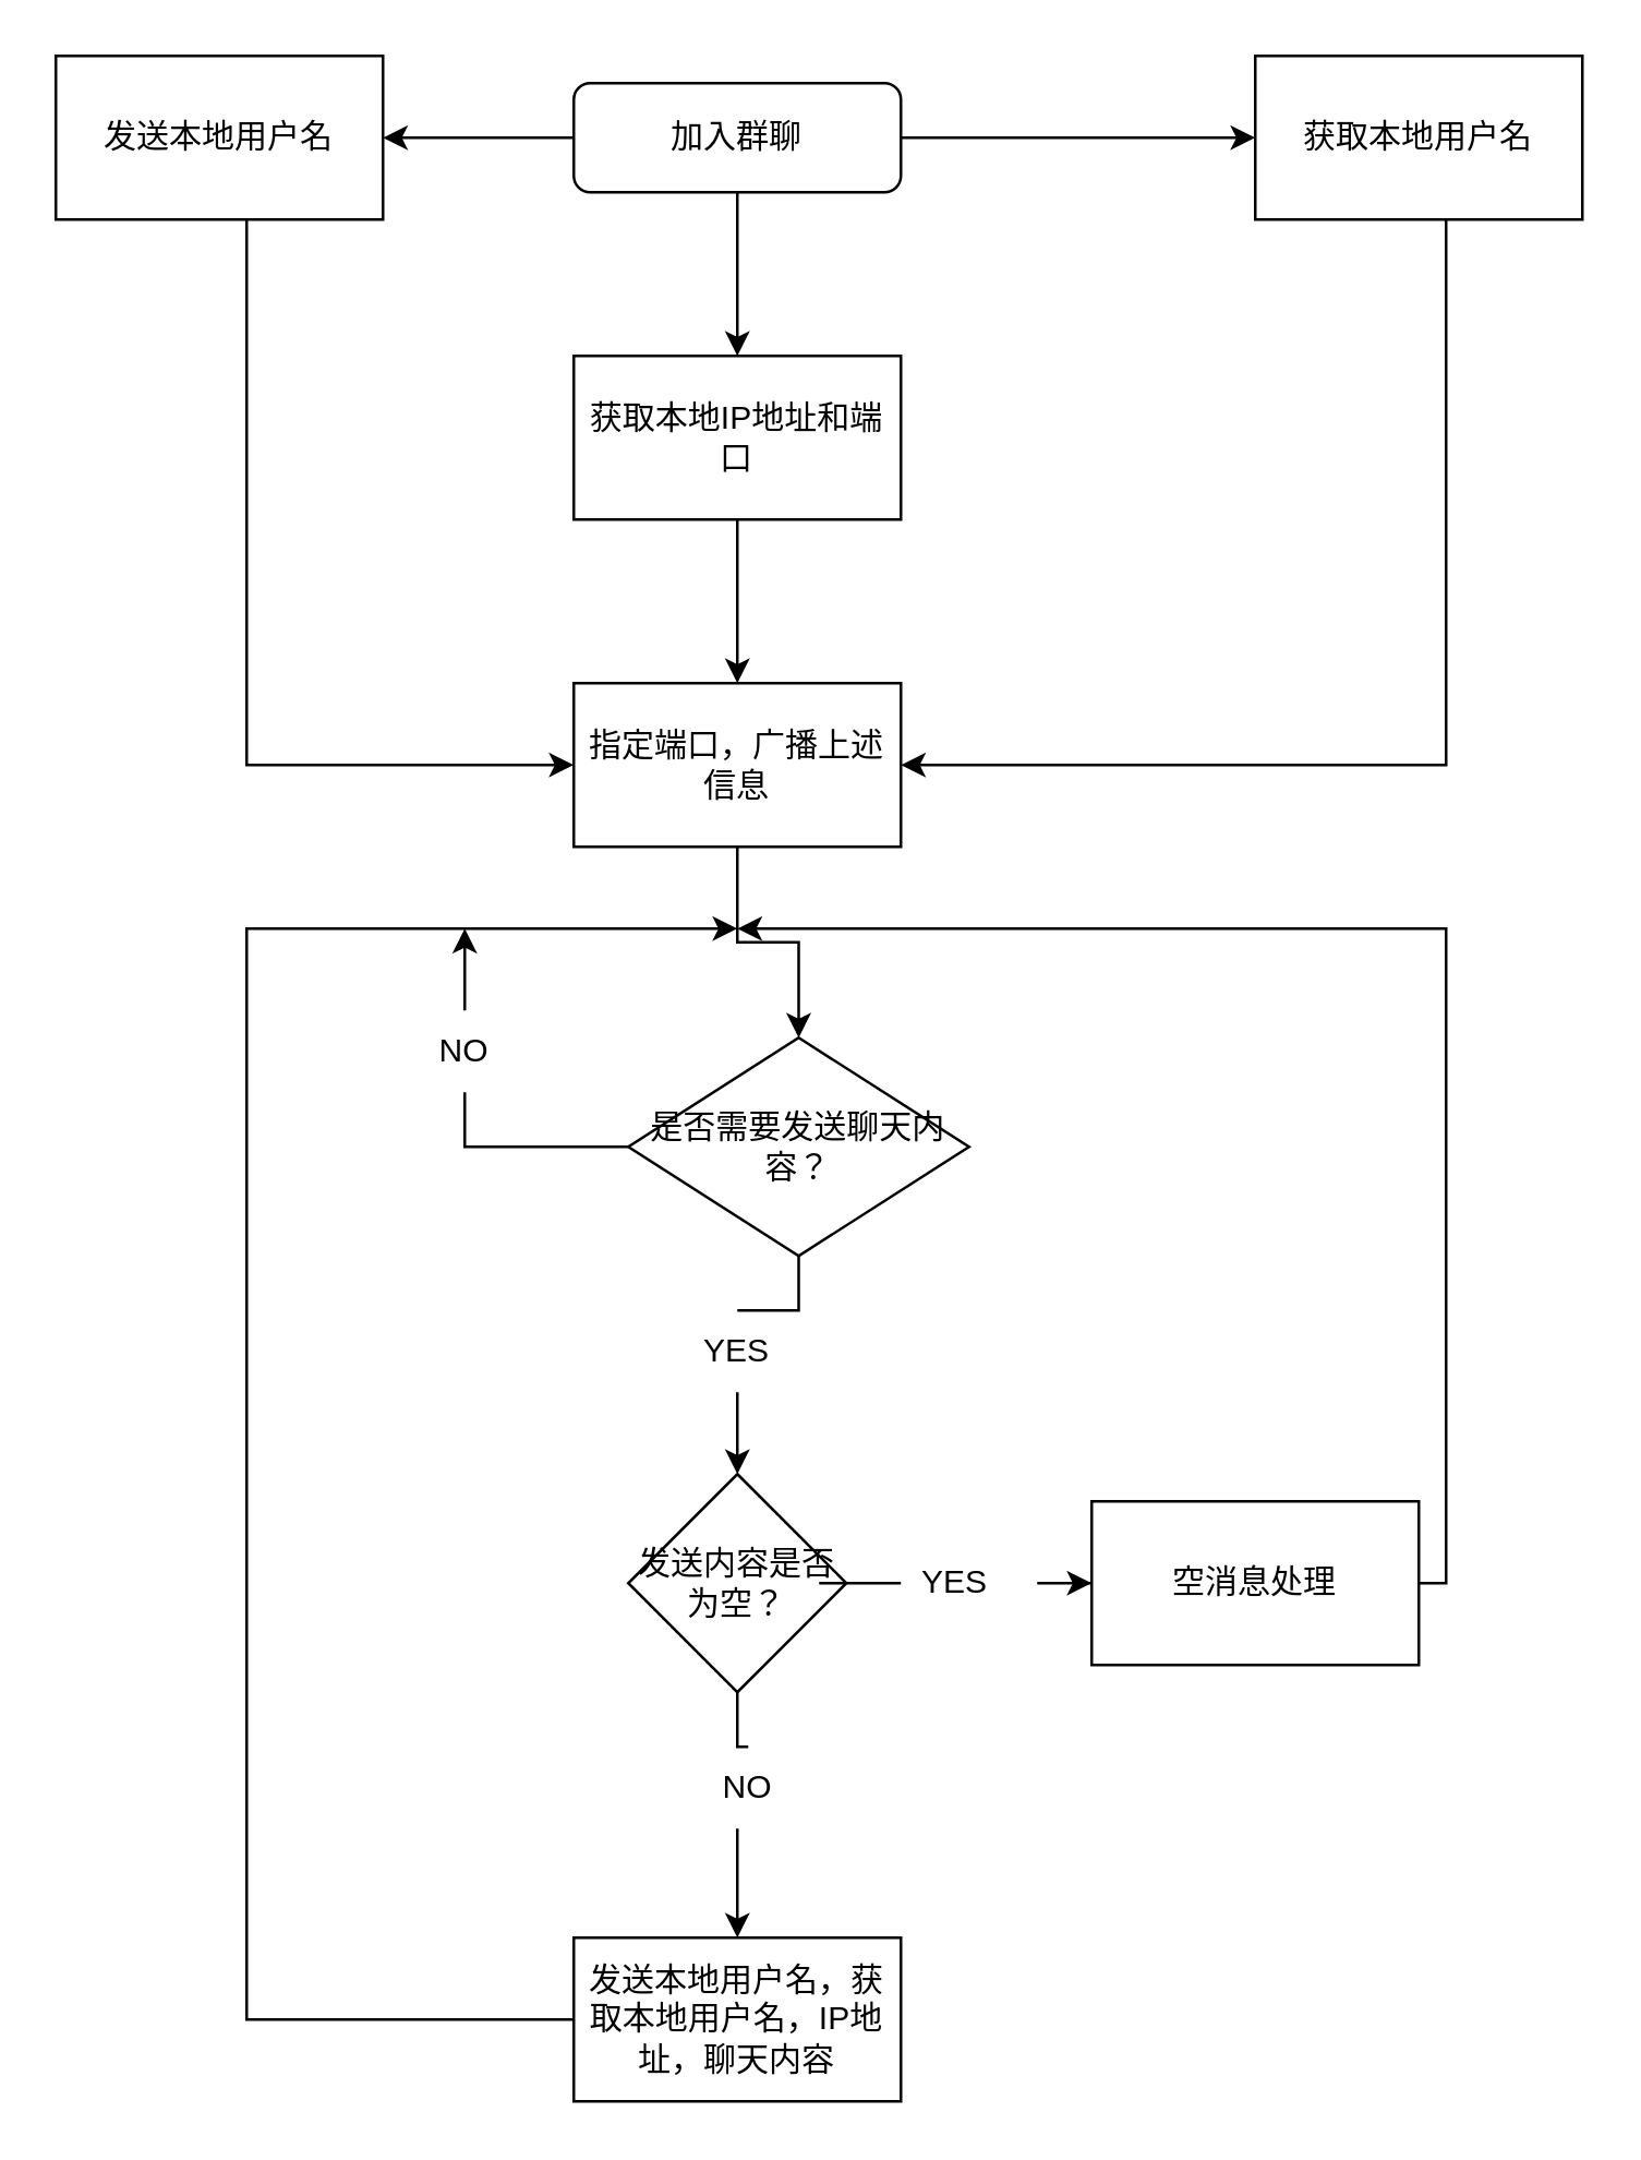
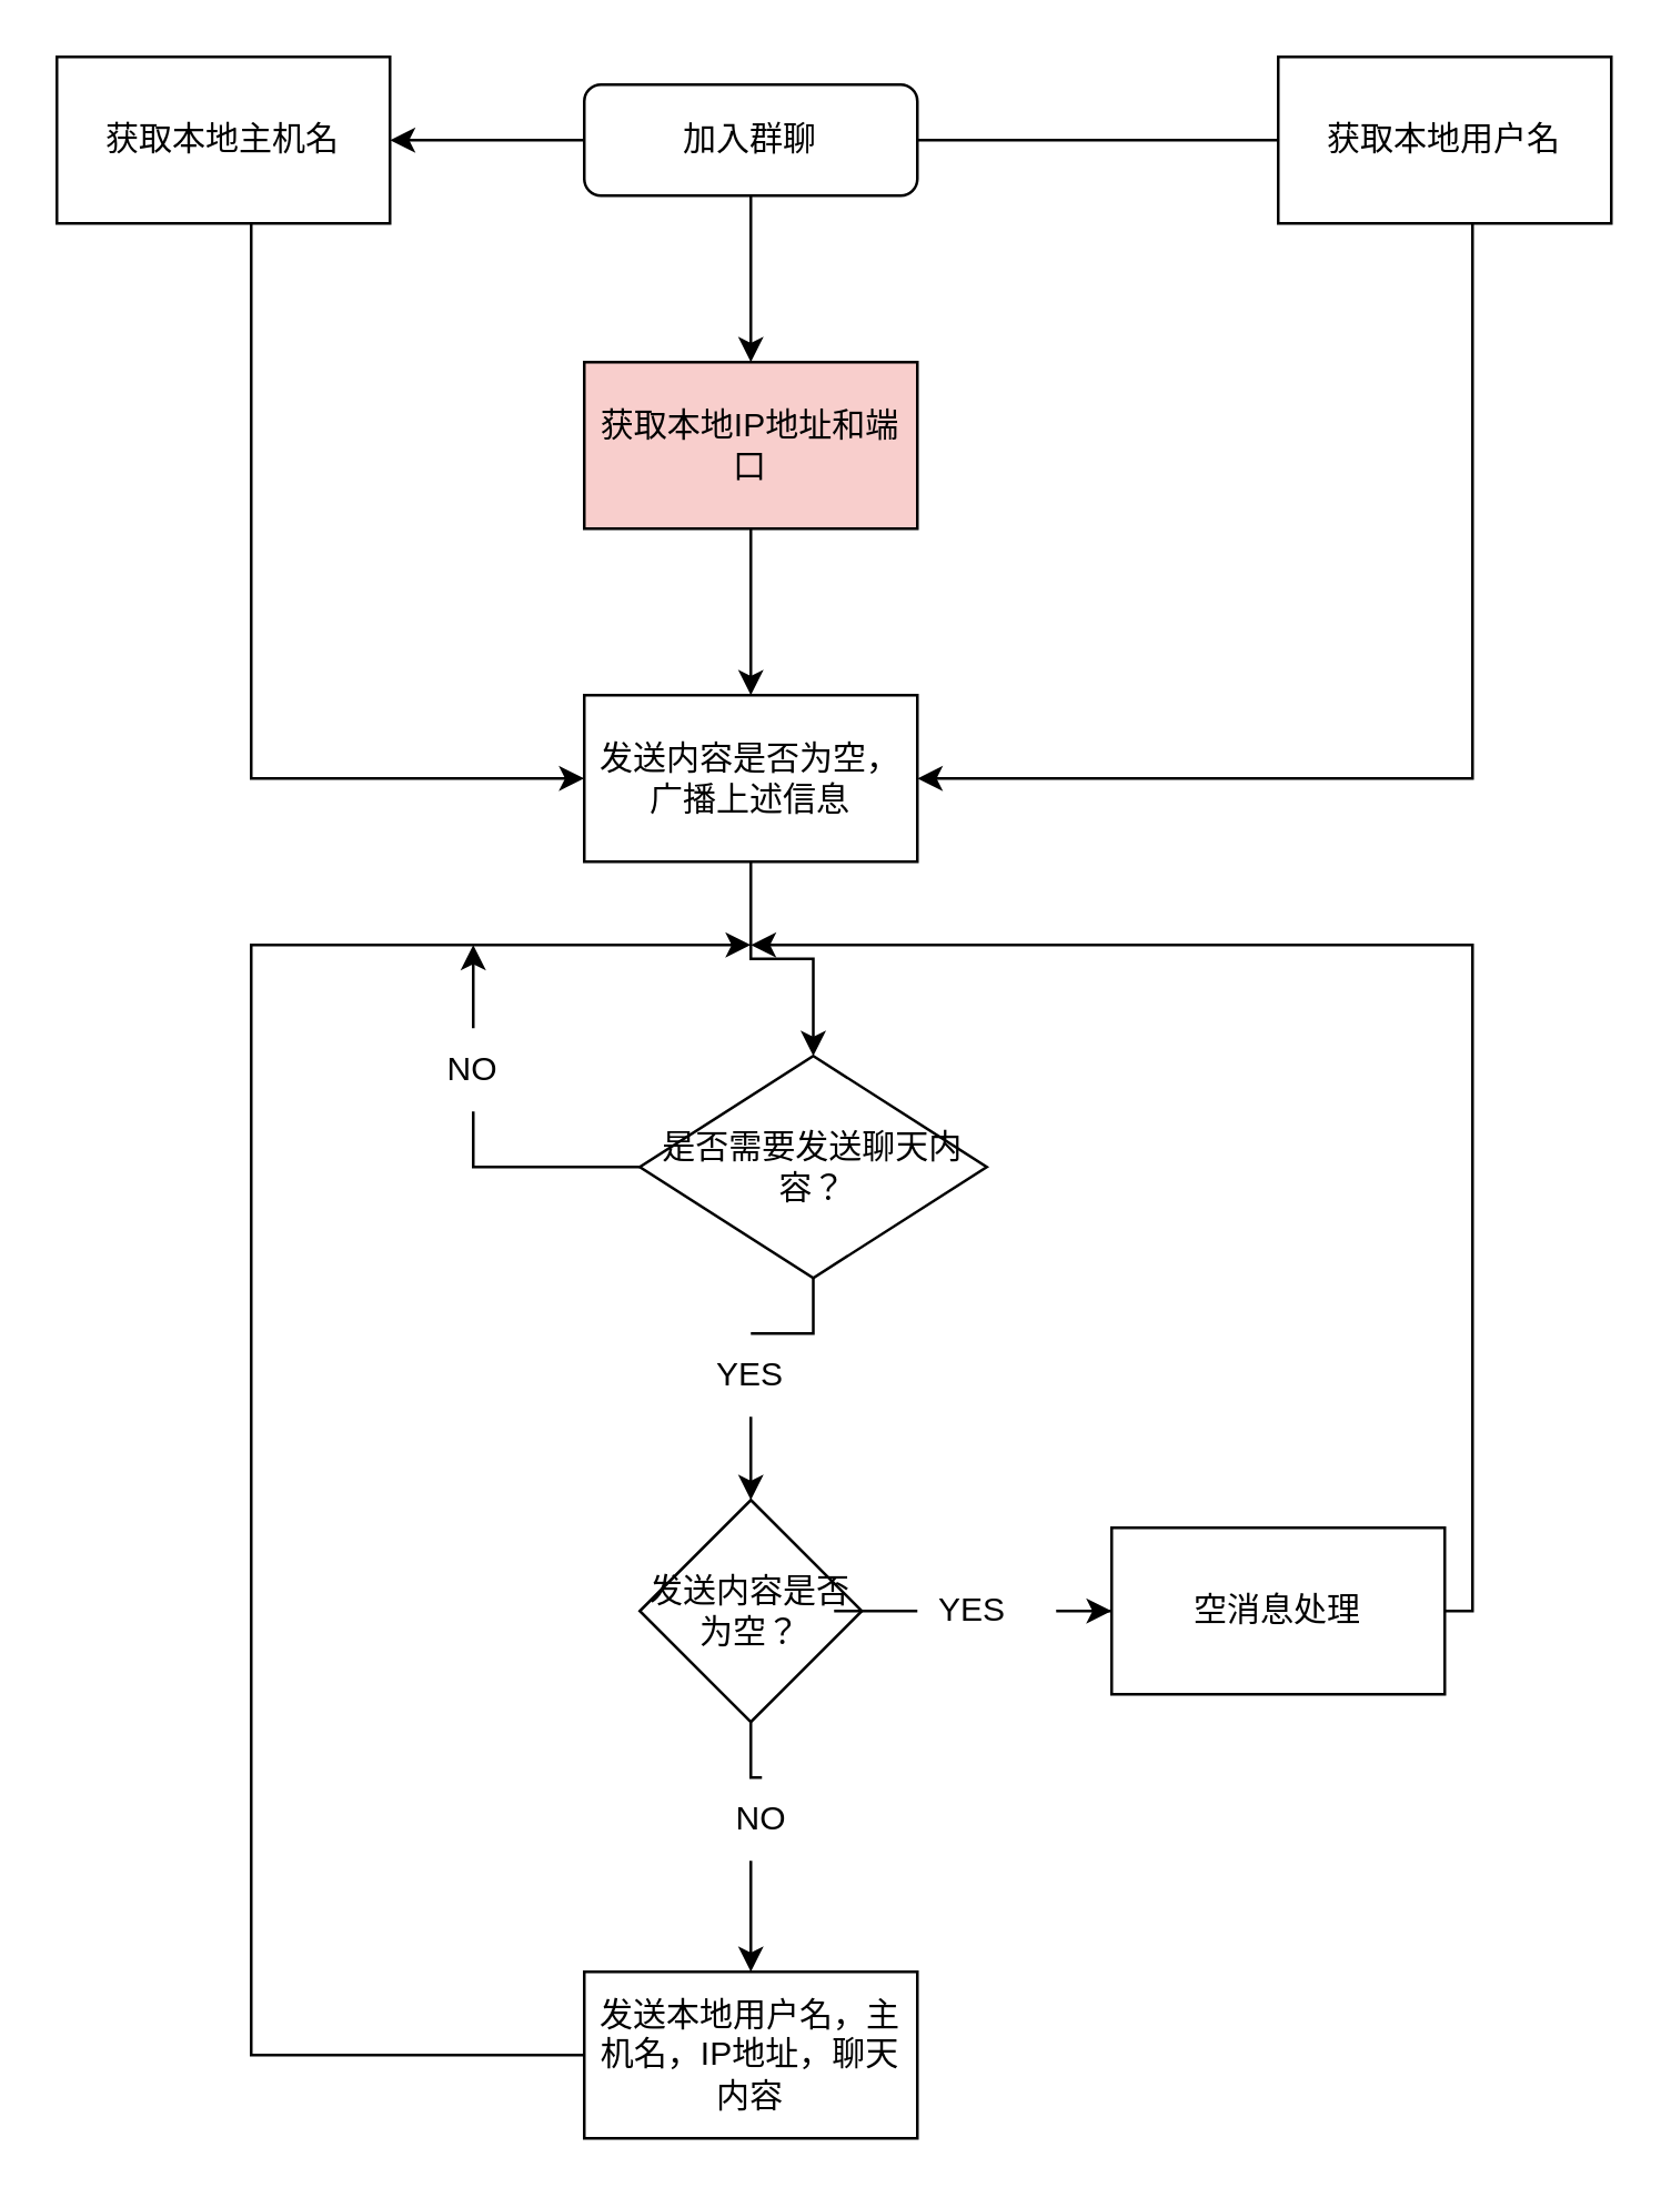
- <mxCell id="11" value="发送本地用户名" style="rounded=0;whiteSpace=wrap;html=1;" parent="1" vertex="1"><mxGeometry x="20" y="20" width="120" height="60" as="geometry" /></mxCell>
+ <mxCell id="11" value="获取本地主机名" style="rounded=0;whiteSpace=wrap;html=1;" parent="1" vertex="1"><mxGeometry x="20" y="20" width="120" height="60" as="geometry" /></mxCell>
- <mxCell id="4" style="edgeStyle=orthogonalEdgeStyle;rounded=0;orthogonalLoop=1;jettySize=auto;html=1;entryX=0;entryY=0.5;entryDx=0;entryDy=0;" parent="1" source="5" target="9" edge="1"><mxGeometry relative="1" as="geometry" /></mxCell>
+ <mxCell id="4" style="edgeStyle=orthogonalEdgeStyle;rounded=0;orthogonalLoop=1;jettySize=auto;html=1;entryX=0;entryY=0.5;entryDx=0;entryDy=0;endArrow=none;" parent="1" source="5" target="9" edge="1"><mxGeometry relative="1" as="geometry" /></mxCell>
- <mxCell id="7" value="获取本地IP地址和端口" style="rounded=0;whiteSpace=wrap;html=1;" parent="1" vertex="1"><mxGeometry x="210" y="130" width="120" height="60" as="geometry" /></mxCell>
+ <mxCell id="7" value="获取本地IP地址和端口" style="rounded=0;whiteSpace=wrap;html=1;fillColor=#f8cecc;" parent="1" vertex="1"><mxGeometry x="210" y="130" width="120" height="60" as="geometry" /></mxCell>
- <mxCell id="13" value="指定端口，广播上述信息" style="rounded=0;whiteSpace=wrap;html=1;" parent="1" vertex="1"><mxGeometry x="210" y="250" width="120" height="60" as="geometry" /></mxCell>
+ <mxCell id="13" value="发送内容是否为空，广播上述信息" style="rounded=0;whiteSpace=wrap;html=1;" parent="1" vertex="1"><mxGeometry x="210" y="250" width="120" height="60" as="geometry" /></mxCell>
- <mxCell id="20" value="发送本地用户名，获取本地用户名，IP地址，聊天内容" style="rounded=0;whiteSpace=wrap;html=1;" parent="1" vertex="1"><mxGeometry x="210" y="710" width="120" height="60" as="geometry" /></mxCell>
+ <mxCell id="20" value="发送本地用户名，主机名，IP地址，聊天内容" style="rounded=0;whiteSpace=wrap;html=1;" parent="1" vertex="1"><mxGeometry x="210" y="710" width="120" height="60" as="geometry" /></mxCell>
